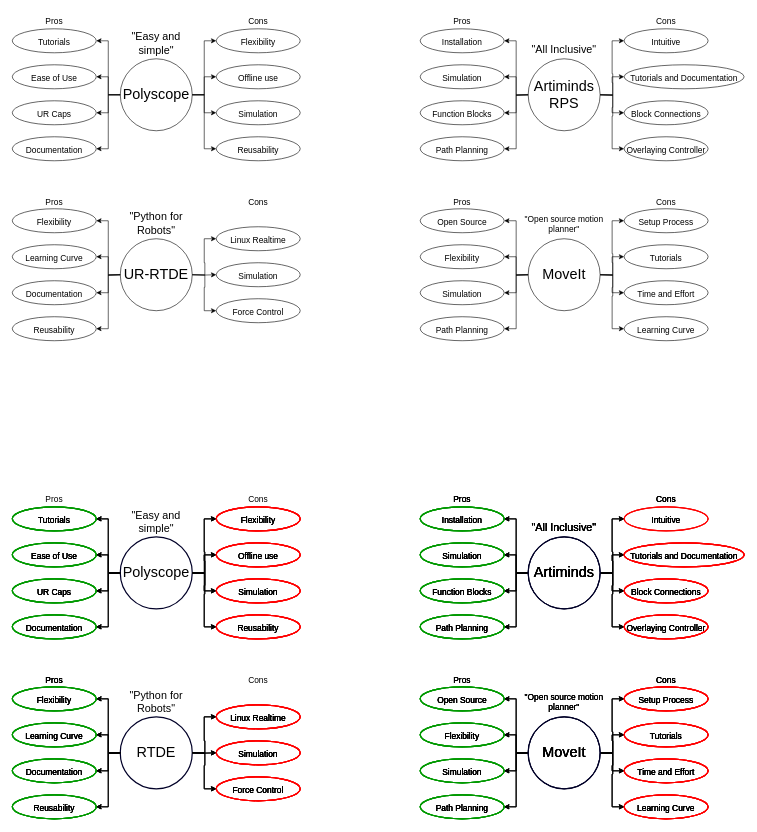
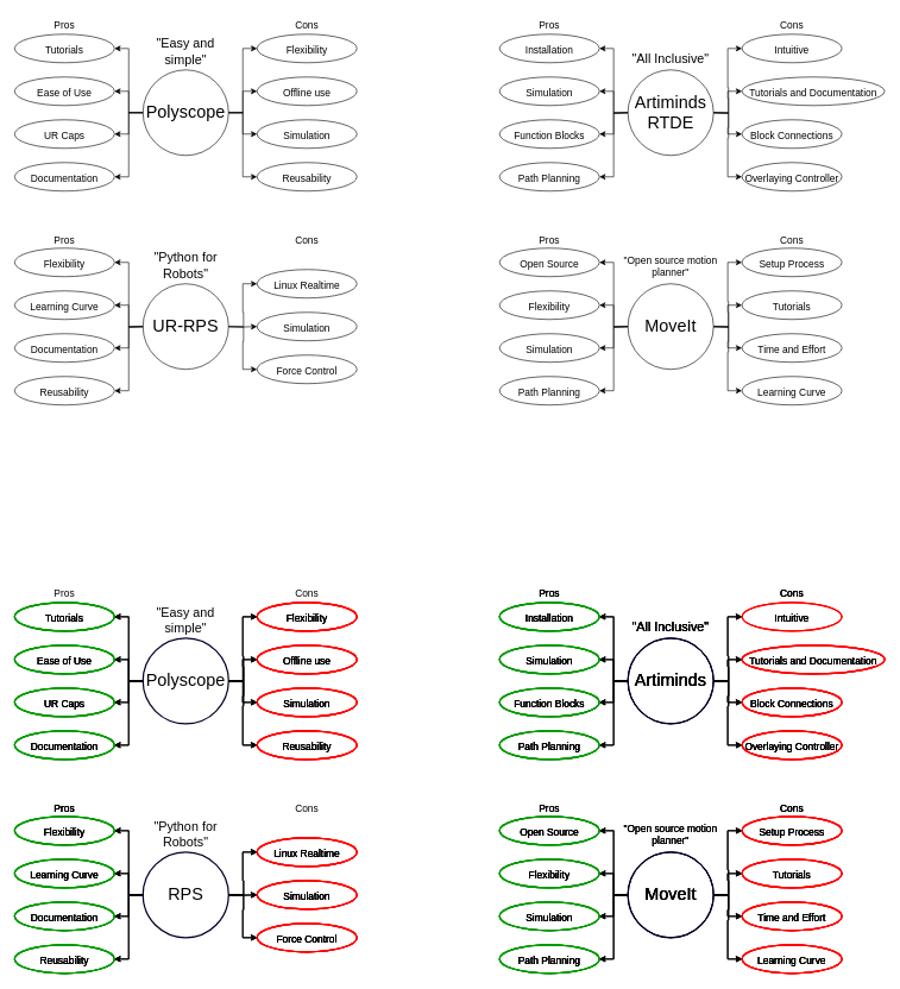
- <mxCell id="65" value="&lt;font style=&quot;font-size: 24px;&quot;&gt;Artiminds RPS&lt;br&gt;&lt;/font&gt;" style="ellipse;whiteSpace=wrap;html=1;aspect=fixed;strokeWidth=1;strokeColor=default;fillColor=none;" parent="1" vertex="1"><mxGeometry x="880" y="97" width="120" height="120" as="geometry" /></mxCell>
+ <mxCell id="65" value="&lt;font style=&quot;font-size: 24px;&quot;&gt;Artiminds RTDE&lt;br&gt;&lt;/font&gt;" style="ellipse;whiteSpace=wrap;html=1;aspect=fixed;strokeWidth=1;strokeColor=default;fillColor=none;" parent="1" vertex="1"><mxGeometry x="880" y="97" width="120" height="120" as="geometry" /></mxCell>
- <mxCell id="66" value="&lt;font style=&quot;font-size: 24px;&quot;&gt;UR-RTDE&lt;/font&gt;" style="ellipse;whiteSpace=wrap;html=1;aspect=fixed;strokeWidth=1;strokeColor=default;fillColor=none;" parent="1" vertex="1"><mxGeometry x="200" y="397" width="120" height="120" as="geometry" /></mxCell>
+ <mxCell id="66" value="&lt;font style=&quot;font-size: 24px;&quot;&gt;UR-RPS&lt;/font&gt;" style="ellipse;whiteSpace=wrap;html=1;aspect=fixed;strokeWidth=1;strokeColor=default;fillColor=none;" parent="1" vertex="1"><mxGeometry x="200" y="397" width="120" height="120" as="geometry" /></mxCell>
- <mxCell id="144" value="&lt;font style=&quot;font-size: 24px;&quot;&gt;RTDE&lt;/font&gt;" style="ellipse;whiteSpace=wrap;html=1;aspect=fixed;strokeWidth=2;strokeColor=#010028;fillColor=none;" parent="1" vertex="1"><mxGeometry x="200" y="1194" width="120" height="120" as="geometry" /></mxCell>
+ <mxCell id="144" value="&lt;font style=&quot;font-size: 24px;&quot;&gt;RPS&lt;/font&gt;" style="ellipse;whiteSpace=wrap;html=1;aspect=fixed;strokeWidth=2;strokeColor=#010028;fillColor=none;" parent="1" vertex="1"><mxGeometry x="200" y="1194" width="120" height="120" as="geometry" /></mxCell>
